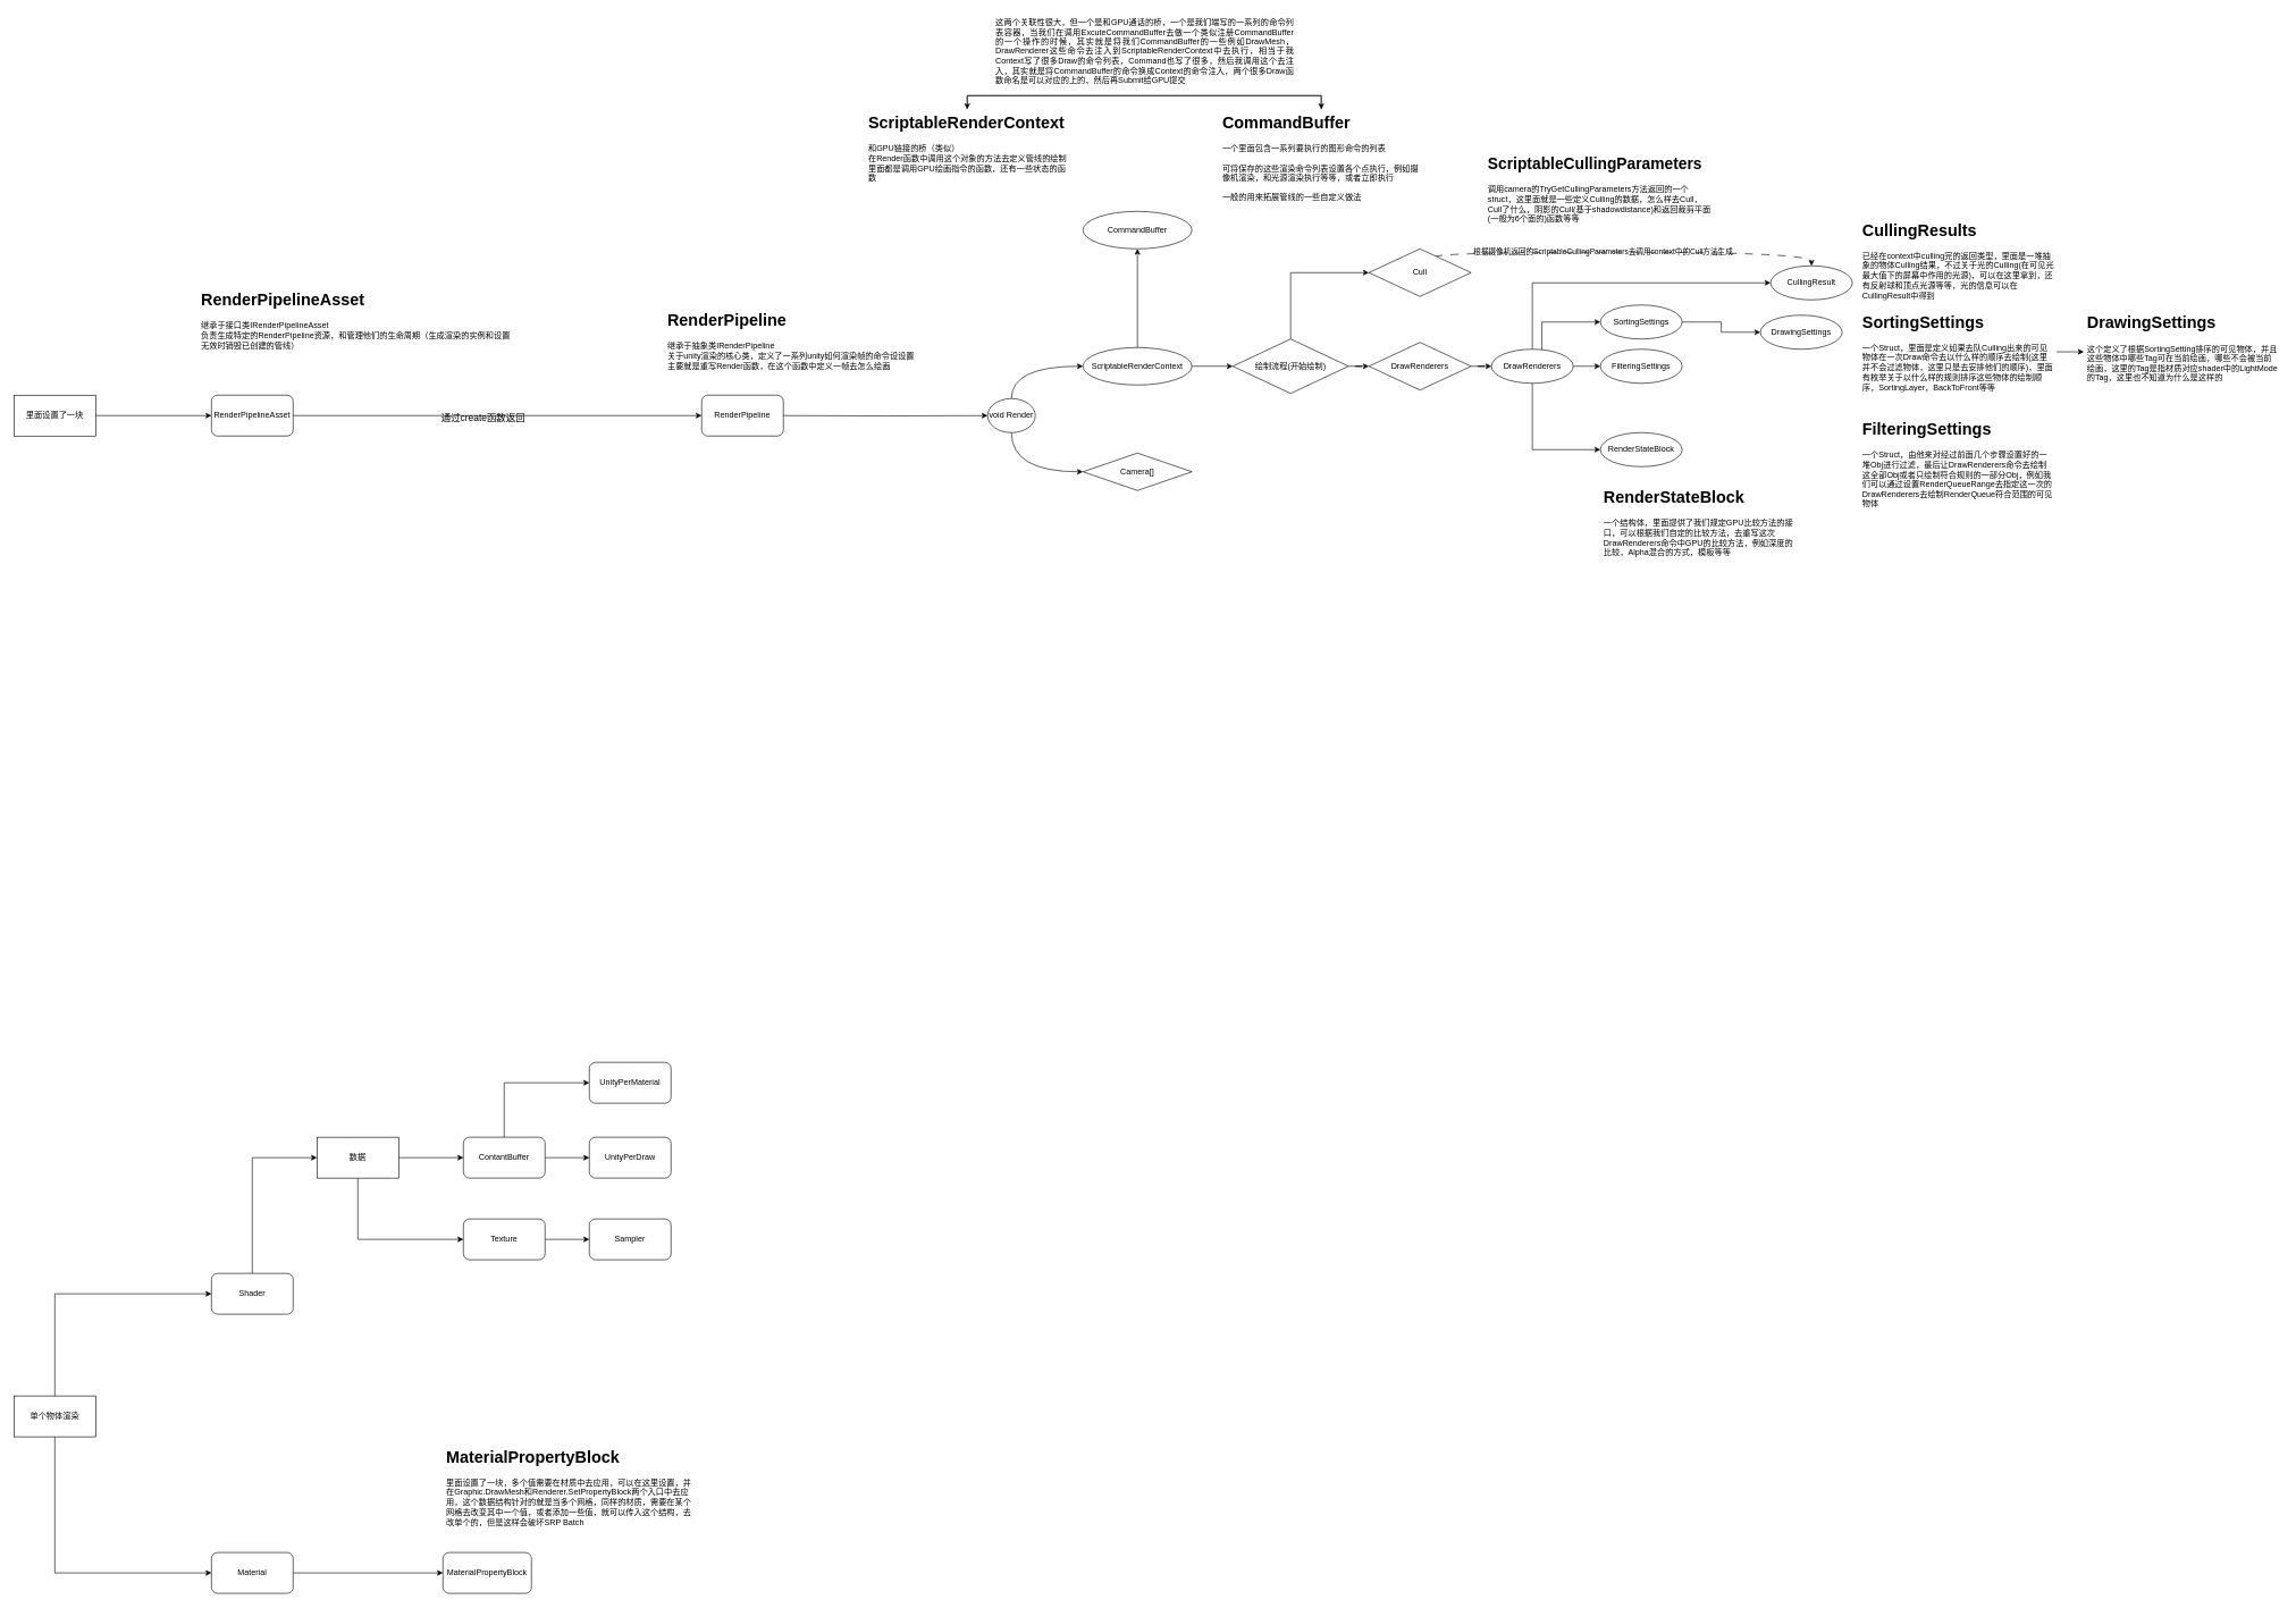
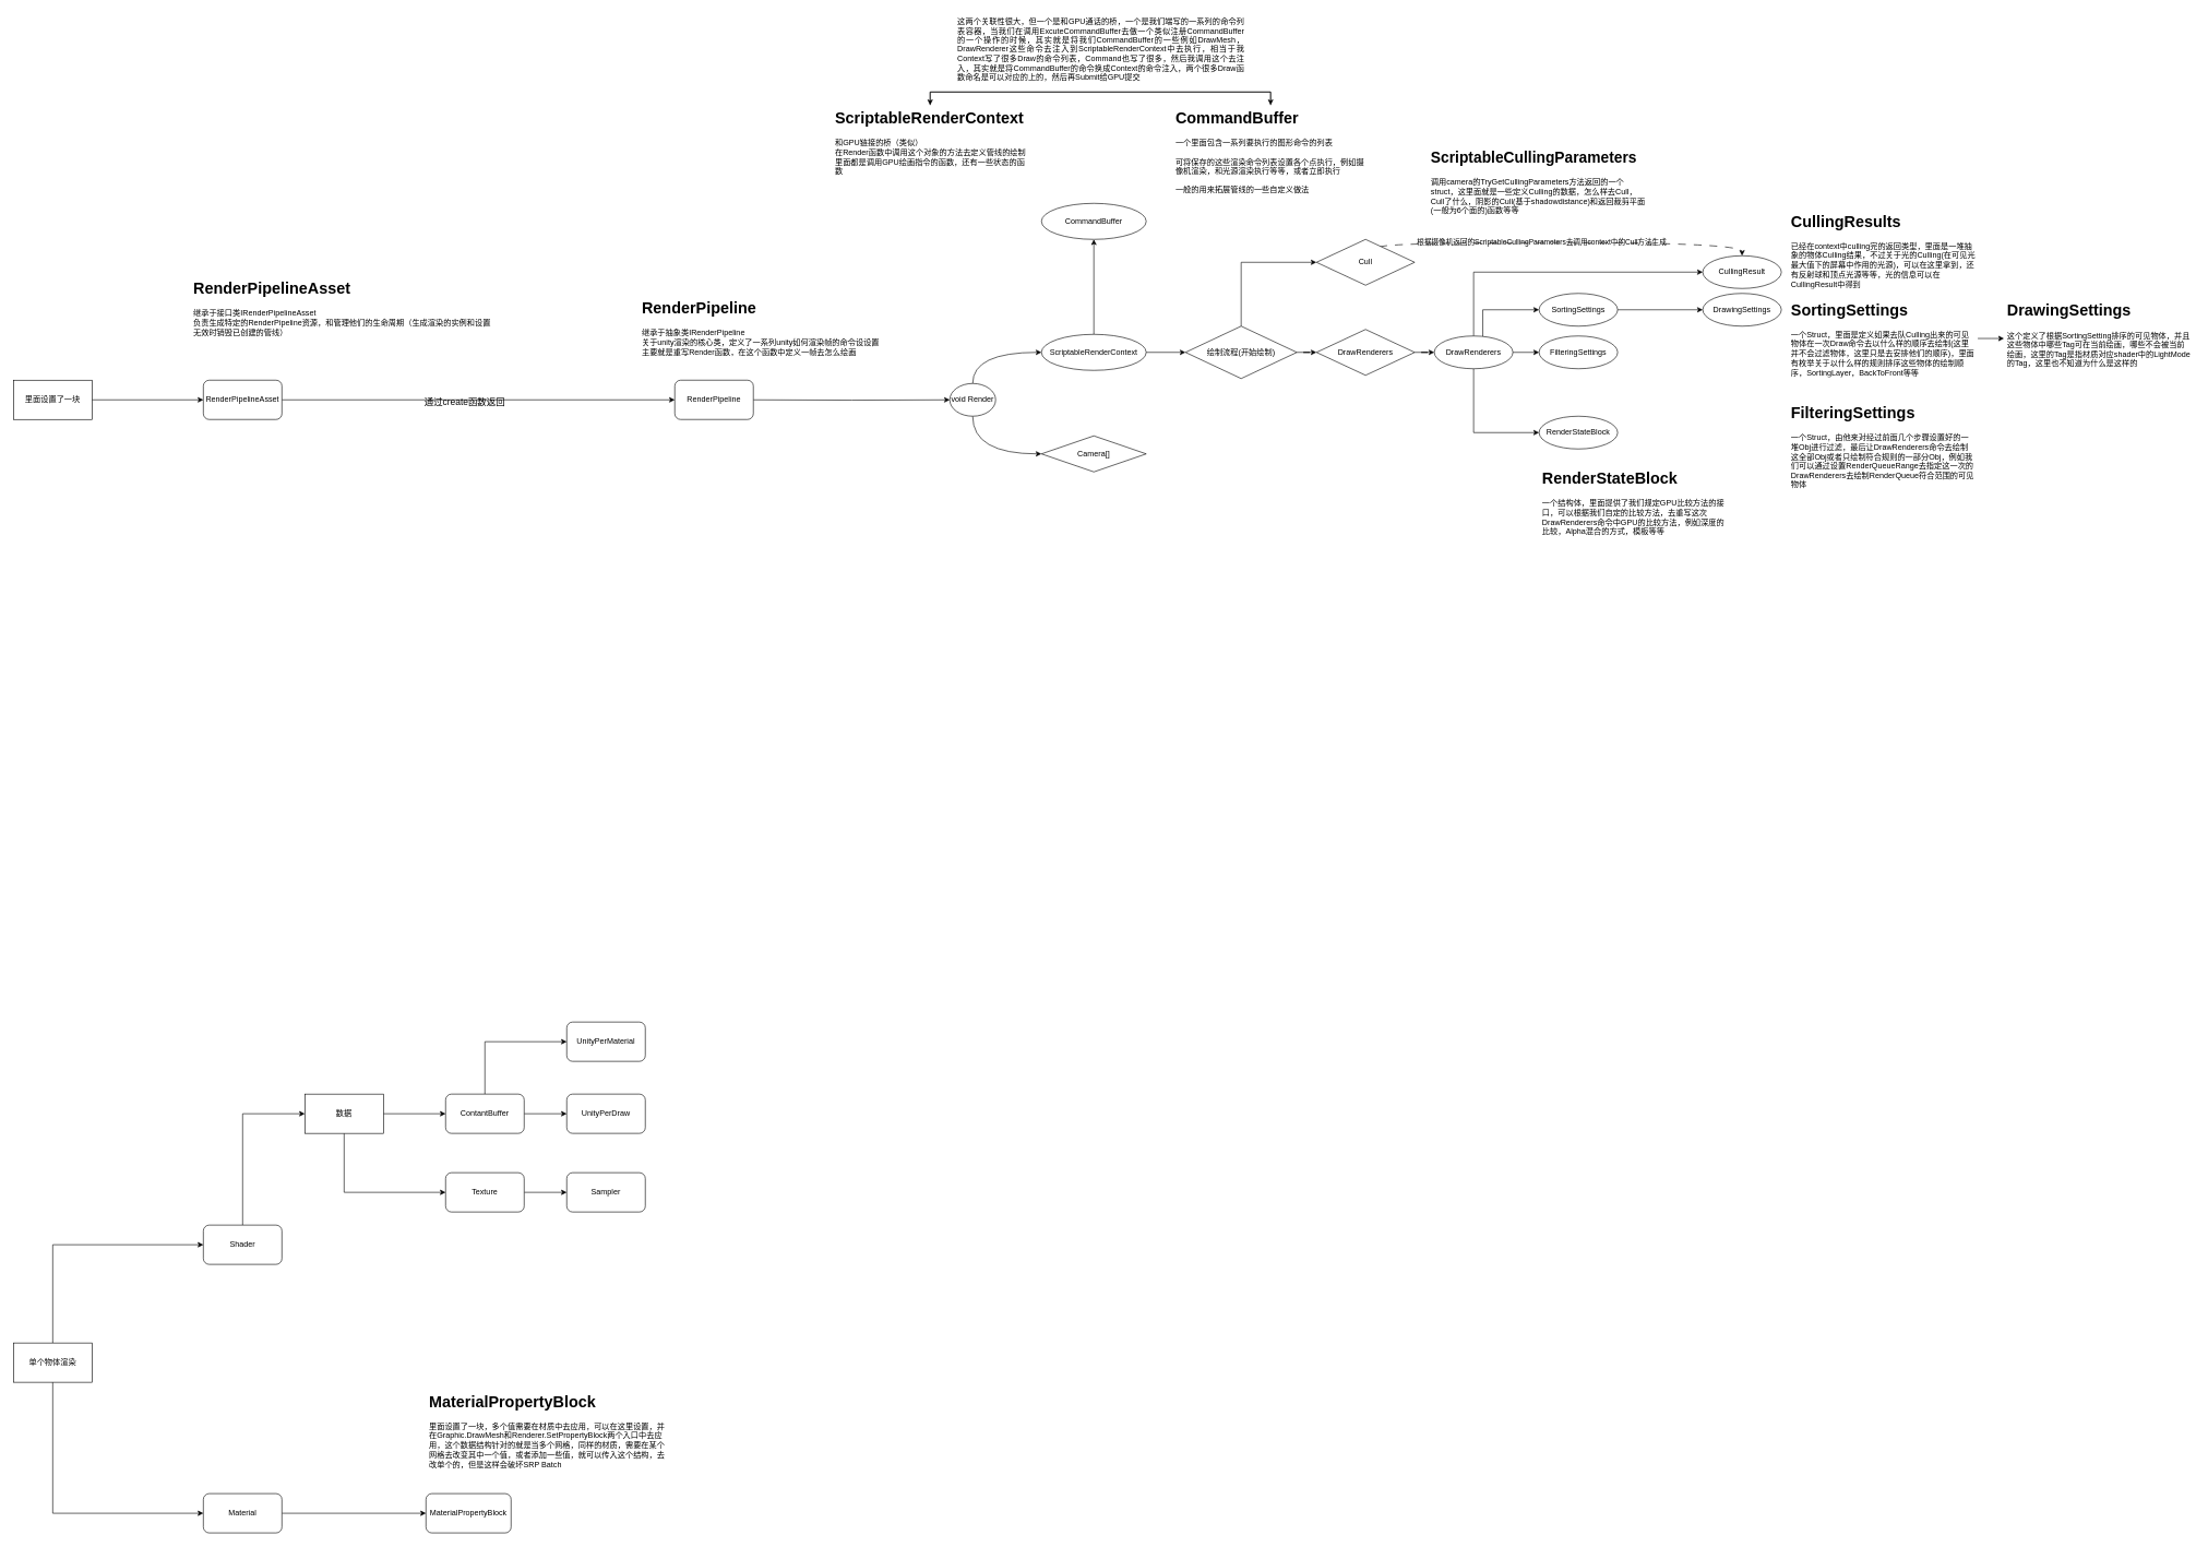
- <mxCell id="30" value="DrawingSettings" style="ellipse;whiteSpace=wrap;html=1;labelBackgroundColor=none;rounded=0;" parent="1" vertex="1"><mxGeometry x="2585" y="462.5" width="120" height="50" as="geometry" /></mxCell>
+ <mxCell id="30" value="DrawingSettings" style="ellipse;whiteSpace=wrap;html=1;labelBackgroundColor=none;rounded=0;" parent="1" vertex="1"><mxGeometry x="2600" y="447.5" width="120" height="50" as="geometry" /></mxCell>
